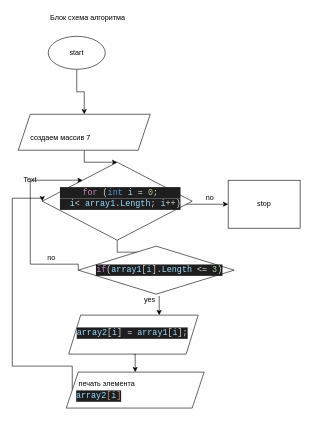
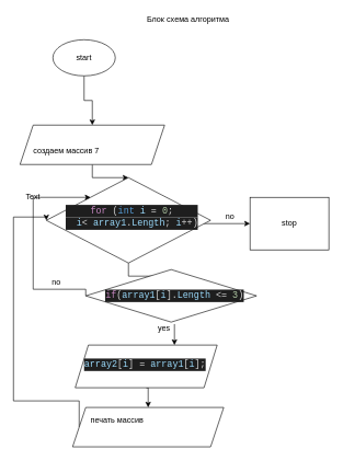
- <mxCell id="30" value="Блок схема алгоритма" style="text;html=1;strokeColor=none;fillColor=none;align=center;verticalAlign=middle;whiteSpace=wrap;rounded=0;" vertex="1" parent="1"><mxGeometry x="58" y="20" width="176" height="20" as="geometry" /></mxCell>
+ <mxCell id="30" value="Блок схема алгоритма" style="text;html=1;strokeColor=none;fillColor=none;align=center;verticalAlign=middle;whiteSpace=wrap;rounded=0;" vertex="1" parent="1"><mxGeometry x="198" y="20" width="176" height="20" as="geometry" /></mxCell>
- <mxCell id="24" value="печать элемента&amp;nbsp;" style="text;html=1;align=center;verticalAlign=middle;resizable=0;points=[];autosize=1;" vertex="1" parent="1"><mxGeometry x="124" y="630" width="110" height="20" as="geometry" /></mxCell>
+ <mxCell id="24" value="печать массив&amp;nbsp;" style="text;html=1;align=center;verticalAlign=middle;resizable=0;points=[];autosize=1;" vertex="1" parent="1"><mxGeometry x="124" y="630" width="110" height="20" as="geometry" /></mxCell>
- <mxCell id="23" value="&lt;div style=&quot;color: rgb(212 , 212 , 212) ; background-color: rgb(30 , 30 , 30) ; font-family: &amp;#34;consolas&amp;#34; , &amp;#34;courier new&amp;#34; , monospace ; font-size: 14px ; line-height: 19px&quot;&gt;&lt;span style=&quot;color: #9cdcfe&quot;&gt;array2&lt;/span&gt;&lt;span style=&quot;color: #ce9178&quot;&gt;[&lt;/span&gt;&lt;span style=&quot;color: #9cdcfe&quot;&gt;i&lt;/span&gt;&lt;span style=&quot;color: #ce9178&quot;&gt;]&lt;/span&gt;&lt;/div&gt;" style="text;html=1;align=center;verticalAlign=middle;resizable=0;points=[];autosize=1;" vertex="1" parent="1"><mxGeometry x="124" y="650" width="80" height="20" as="geometry" /></mxCell>
